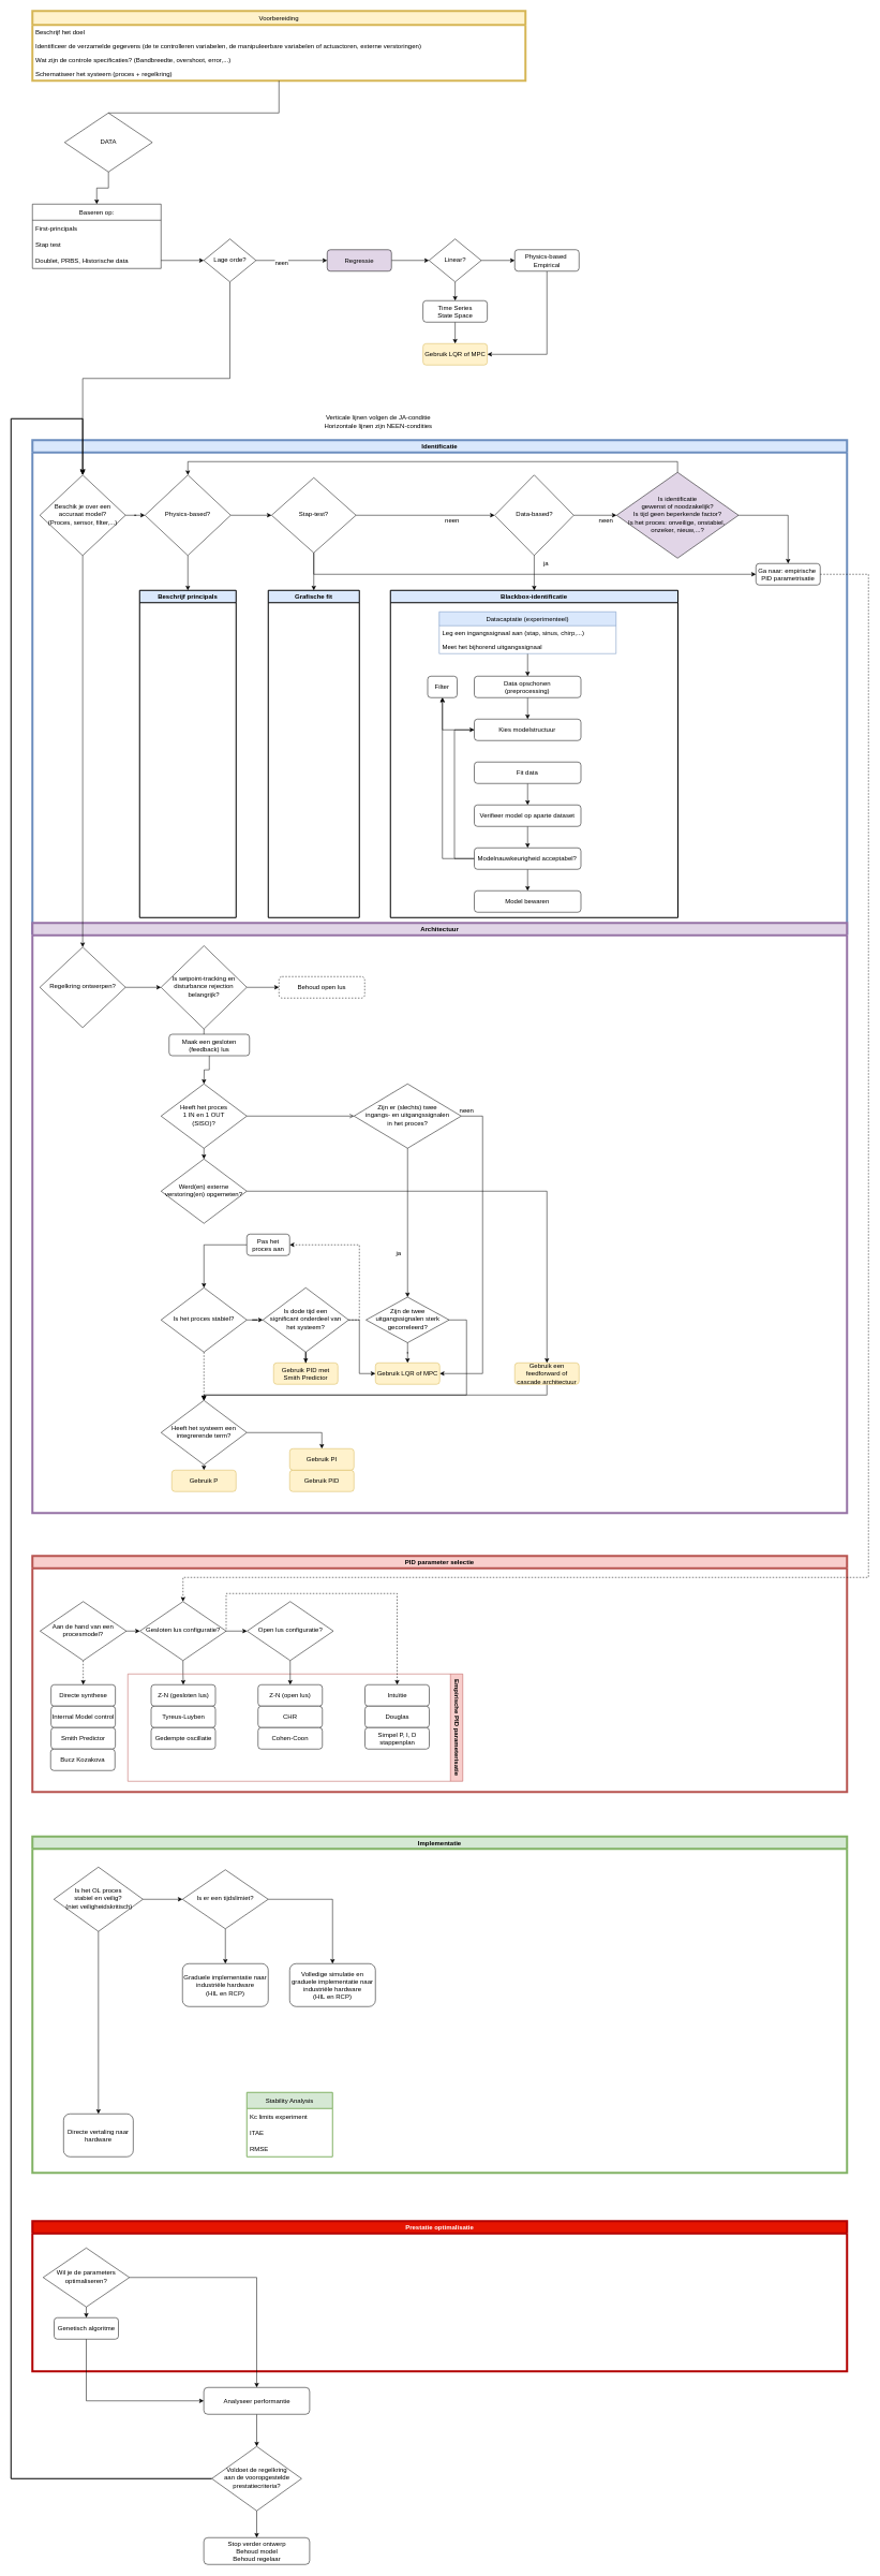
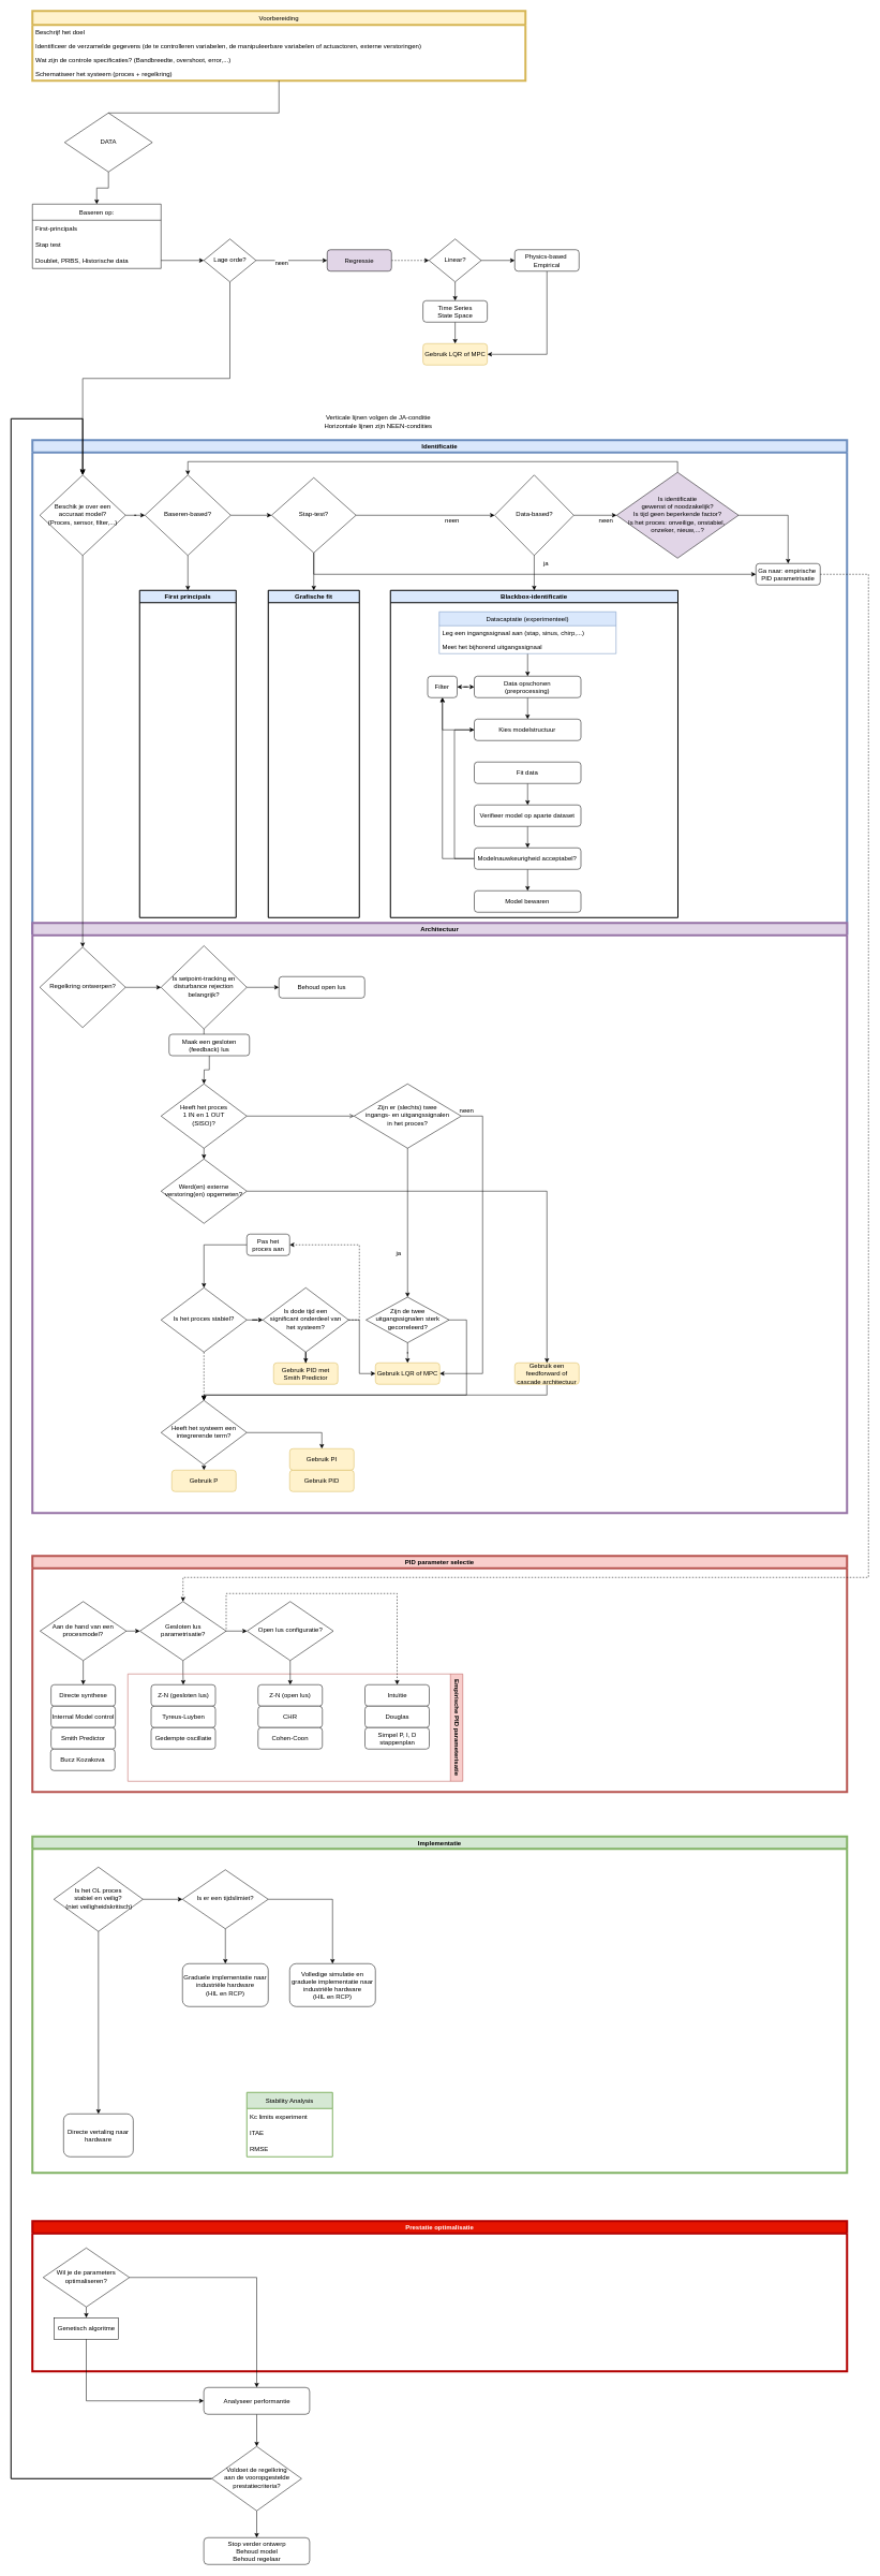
- <mxCell id="138" style="edgeStyle=orthogonalEdgeStyle;rounded=0;orthogonalLoop=1;jettySize=auto;html=1;entryX=0;entryY=0.5;entryDx=0;entryDy=0;" edge="1" parent="1" source="139" target="142"><mxGeometry relative="1" as="geometry" /></mxCell>
+ <mxCell id="138" style="edgeStyle=orthogonalEdgeStyle;rounded=0;orthogonalLoop=1;jettySize=auto;html=1;entryX=0;entryY=0.5;entryDx=0;entryDy=0;dashed=1;" edge="1" parent="1" source="139" target="142"><mxGeometry relative="1" as="geometry" /></mxCell>
- <mxCell id="39" value="Physics-based?" style="rhombus;whiteSpace=wrap;html=1;shadow=0;fontFamily=Helvetica;fontSize=12;align=center;strokeWidth=1;spacing=6;spacingTop=-4;" vertex="1" parent="2"><mxGeometry x="210" y="65" width="160" height="150" as="geometry" /></mxCell>
+ <mxCell id="39" value="Baseren-based?" style="rhombus;whiteSpace=wrap;html=1;shadow=0;fontFamily=Helvetica;fontSize=12;align=center;strokeWidth=1;spacing=6;spacingTop=-4;" vertex="1" parent="2"><mxGeometry x="210" y="65" width="160" height="150" as="geometry" /></mxCell>
- <mxCell id="40" value="Beschrijf principals" style="swimlane;strokeWidth=2;fillColor=#dae8fc;" vertex="1" parent="2"><mxGeometry x="200" y="280" width="180" height="610" as="geometry" /></mxCell>
+ <mxCell id="40" value="First principals" style="swimlane;strokeWidth=2;fillColor=#dae8fc;" vertex="1" parent="2"><mxGeometry x="200" y="280" width="180" height="610" as="geometry" /></mxCell>
+ <mxCell id="24" value="" style="edgeStyle=orthogonalEdgeStyle;rounded=0;orthogonalLoop=1;jettySize=auto;html=1;endArrow=classic;endFill=1;strokeWidth=1;startArrow=classic;startFill=1;" parent="10" source="25" target="12" edge="1"><mxGeometry relative="1" as="geometry" /></mxCell>
- <mxCell id="83" value="Behoud open lus" style="rounded=1;whiteSpace=wrap;html=1;fontSize=12;glass=0;strokeWidth=1;shadow=0;dashed=1;" parent="75" vertex="1"><mxGeometry x="460" y="100" width="160" height="40" as="geometry" /></mxCell>
+ <mxCell id="83" value="Behoud open lus" style="rounded=1;whiteSpace=wrap;html=1;fontSize=12;glass=0;strokeWidth=1;shadow=0;" parent="75" vertex="1"><mxGeometry x="460" y="100" width="160" height="40" as="geometry" /></mxCell>
- <mxCell id="49" value="Gesloten lus configuratie?" style="rhombus;whiteSpace=wrap;html=1;shadow=0;fontFamily=Helvetica;fontSize=12;align=center;strokeWidth=1;spacing=6;spacingTop=-4;" parent="44" vertex="1"><mxGeometry x="200.5" y="85" width="161" height="110" as="geometry" /></mxCell>
+ <mxCell id="49" value="Gesloten lus parametrisatie?" style="rhombus;whiteSpace=wrap;html=1;shadow=0;fontFamily=Helvetica;fontSize=12;align=center;strokeWidth=1;spacing=6;spacingTop=-4;" parent="44" vertex="1"><mxGeometry x="200.5" y="85" width="161" height="110" as="geometry" /></mxCell>
- <mxCell id="62" style="edgeStyle=orthogonalEdgeStyle;rounded=0;orthogonalLoop=1;jettySize=auto;html=1;exitX=0.5;exitY=1;exitDx=0;exitDy=0;entryX=0.5;entryY=0;entryDx=0;entryDy=0;dashed=1;" parent="44" source="63" target="45" edge="1"><mxGeometry relative="1" as="geometry" /></mxCell>
+ <mxCell id="62" style="edgeStyle=orthogonalEdgeStyle;rounded=0;orthogonalLoop=1;jettySize=auto;html=1;exitX=0.5;exitY=1;exitDx=0;exitDy=0;entryX=0.5;entryY=0;entryDx=0;entryDy=0;" parent="44" source="63" target="45" edge="1"><mxGeometry relative="1" as="geometry" /></mxCell>
- <mxCell id="118" value="Genetisch algoritme" style="rounded=1;whiteSpace=wrap;html=1;fontSize=12;glass=0;strokeWidth=1;shadow=0;" parent="117" vertex="1"><mxGeometry x="40.5" y="180" width="120" height="40" as="geometry" /></mxCell>
+ <mxCell id="118" value="Genetisch algoritme" style="whiteSpace=wrap;html=1;fontSize=12;glass=0;strokeWidth=1;shadow=0;rounded=0;" parent="117" vertex="1"><mxGeometry x="40.5" y="180" width="120" height="40" as="geometry" /></mxCell>
